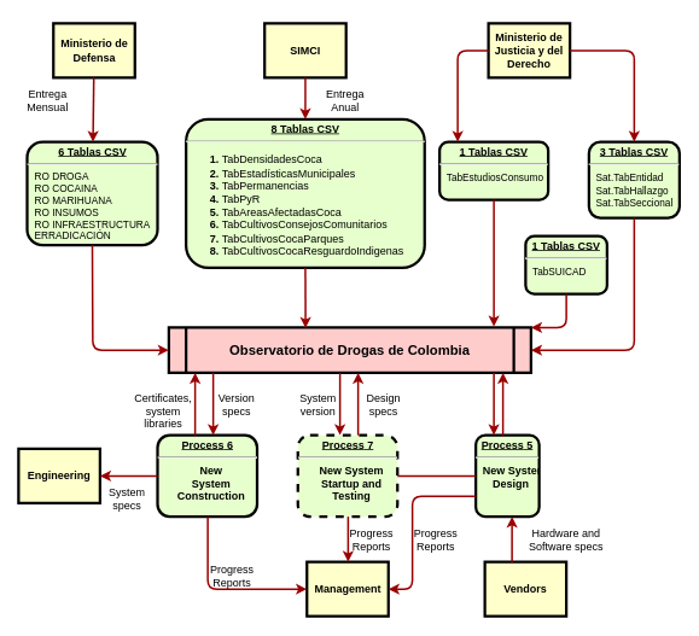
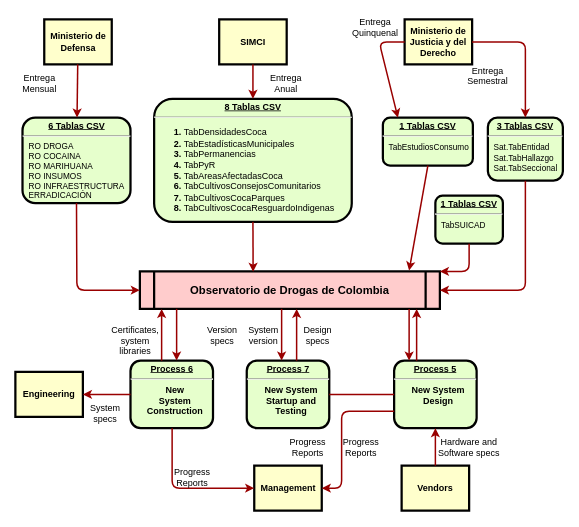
+ <mxCell id="41" value="Entrega&#10;Quinquenal" style="text;spacingTop=-5;align=center" vertex="1" parent="1"><mxGeometry x="485" y="20" width="30" height="20" as="geometry" /></mxCell>
+ <mxCell id="43" value="Entrega&#10;Semestral" style="text;spacingTop=-5;align=center" vertex="1" parent="1"><mxGeometry x="635" y="85" width="30" height="20" as="geometry" /></mxCell>
- <mxCell id="39" value="&lt;p style=&quot;margin: 0px; margin-top: 4px; text-align: center; text-decoration: underline;&quot;&gt;&lt;strong&gt;1 Tablas CSV&lt;/strong&gt;&lt;/p&gt;&lt;hr&gt;&lt;p style=&quot;text-align: left; margin: 0px 0px 0px 8px;&quot;&gt;&lt;span style=&quot;font-size: 11px; font-weight: 400;&quot;&gt;TabEstudiosConsumo&lt;/span&gt;&lt;br&gt;&lt;/p&gt;" style="verticalAlign=middle;align=center;overflow=fill;fontSize=12;fontFamily=Helvetica;html=1;rounded=1;fontStyle=1;strokeWidth=3;fillColor=#E6FFCC" vertex="1" parent="1"><mxGeometry x="485" y="156" width="120" height="64" as="geometry" /></mxCell>
+ <mxCell id="39" value="&lt;p style=&quot;margin: 0px; margin-top: 4px; text-align: center; text-decoration: underline;&quot;&gt;&lt;strong&gt;1 Tablas CSV&lt;/strong&gt;&lt;/p&gt;&lt;hr&gt;&lt;p style=&quot;text-align: left; margin: 0px 0px 0px 8px;&quot;&gt;&lt;span style=&quot;font-size: 11px; font-weight: 400;&quot;&gt;TabEstudiosConsumo&lt;/span&gt;&lt;br&gt;&lt;/p&gt;" style="verticalAlign=middle;align=center;overflow=fill;fontSize=12;fontFamily=Helvetica;html=1;rounded=1;fontStyle=1;strokeWidth=3;fillColor=#E6FFCC" vertex="1" parent="1"><mxGeometry x="510" y="156" width="120" height="64" as="geometry" /></mxCell>
- <mxCell id="28" value="Version&#10;specs" style="text;spacingTop=-5;align=center" parent="1" vertex="1"><mxGeometry x="246" y="431" width="30" height="20" as="geometry" /></mxCell>
+ <mxCell id="28" value="Version&#10;specs" style="text;spacingTop=-5;align=center" parent="1" vertex="1"><mxGeometry x="281" y="431" width="30" height="20" as="geometry" /></mxCell>
- <mxCell id="11" value="&lt;p style=&quot;margin: 0px; margin-top: 4px; text-align: center; text-decoration: underline;&quot;&gt;&lt;strong&gt;&lt;strong&gt;Process&lt;/strong&gt; 7&lt;br /&gt;&lt;/strong&gt;&lt;/p&gt;&lt;hr /&gt;&lt;p style=&quot;margin: 0px; margin-left: 8px;&quot;&gt;New System&lt;/p&gt;&lt;p style=&quot;margin: 0px; margin-left: 8px;&quot;&gt;Startup and&lt;/p&gt;&lt;p style=&quot;margin: 0px; margin-left: 8px;&quot;&gt;Testing&lt;/p&gt;" style="verticalAlign=middle;align=center;overflow=fill;fontSize=12;fontFamily=Helvetica;html=1;rounded=1;fontStyle=1;strokeWidth=3;fillColor=#E6FFCC;dashed=1;" parent="1" vertex="1"><mxGeometry x="328.5" y="480" width="110" height="90" as="geometry" /></mxCell>
+ <mxCell id="11" value="&lt;p style=&quot;margin: 0px; margin-top: 4px; text-align: center; text-decoration: underline;&quot;&gt;&lt;strong&gt;&lt;strong&gt;Process&lt;/strong&gt; 7&lt;br /&gt;&lt;/strong&gt;&lt;/p&gt;&lt;hr /&gt;&lt;p style=&quot;margin: 0px; margin-left: 8px;&quot;&gt;New System&lt;/p&gt;&lt;p style=&quot;margin: 0px; margin-left: 8px;&quot;&gt;Startup and&lt;/p&gt;&lt;p style=&quot;margin: 0px; margin-left: 8px;&quot;&gt;Testing&lt;/p&gt;" style="verticalAlign=middle;align=center;overflow=fill;fontSize=12;fontFamily=Helvetica;html=1;rounded=1;fontStyle=1;strokeWidth=3;fillColor=#E6FFCC" parent="1" vertex="1"><mxGeometry x="328.5" y="480" width="110" height="90" as="geometry" /></mxCell>
- <mxCell id="5" value="&lt;p style=&quot;margin: 0px; margin-top: 4px; text-align: center; text-decoration: underline;&quot;&gt;&lt;strong&gt;&lt;strong&gt;Process&lt;/strong&gt; 5&lt;br /&gt;&lt;/strong&gt;&lt;/p&gt;&lt;hr /&gt;&lt;p style=&quot;margin: 0px; margin-left: 8px;&quot;&gt;New System&lt;/p&gt;&lt;p style=&quot;margin: 0px; margin-left: 8px;&quot;&gt;Design&lt;/p&gt;" style="verticalAlign=middle;align=center;overflow=fill;fontSize=12;fontFamily=Helvetica;html=1;rounded=1;fontStyle=1;strokeWidth=3;fillColor=#E6FFCC" parent="1" vertex="1"><mxGeometry x="525" y="480" width="70" height="90" as="geometry" /></mxCell>
+ <mxCell id="5" value="&lt;p style=&quot;margin: 0px; margin-top: 4px; text-align: center; text-decoration: underline;&quot;&gt;&lt;strong&gt;&lt;strong&gt;Process&lt;/strong&gt; 5&lt;br /&gt;&lt;/strong&gt;&lt;/p&gt;&lt;hr /&gt;&lt;p style=&quot;margin: 0px; margin-left: 8px;&quot;&gt;New System&lt;/p&gt;&lt;p style=&quot;margin: 0px; margin-left: 8px;&quot;&gt;Design&lt;/p&gt;" style="verticalAlign=middle;align=center;overflow=fill;fontSize=12;fontFamily=Helvetica;html=1;rounded=1;fontStyle=1;strokeWidth=3;fillColor=#E6FFCC" parent="1" vertex="1"><mxGeometry x="525" y="480" width="110" height="90" as="geometry" /></mxCell>
- <mxCell id="21" value="" style="edgeStyle=elbowEdgeStyle;elbow=horizontal;strokeColor=#990000;strokeWidth=2" parent="1" source="11" target="7" edge="1"><mxGeometry width="100" height="100" relative="1" as="geometry"><mxPoint x="185" y="630" as="sourcePoint" /><mxPoint x="215" y="620" as="targetPoint" /></mxGeometry></mxCell>
